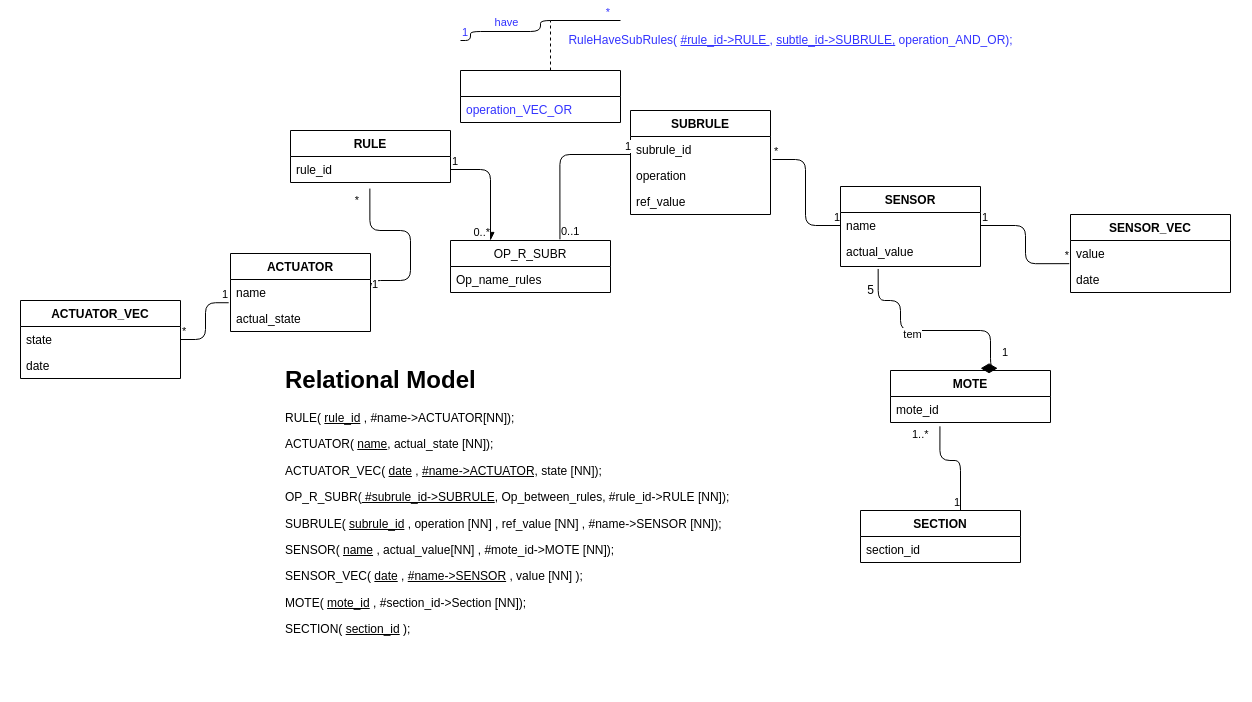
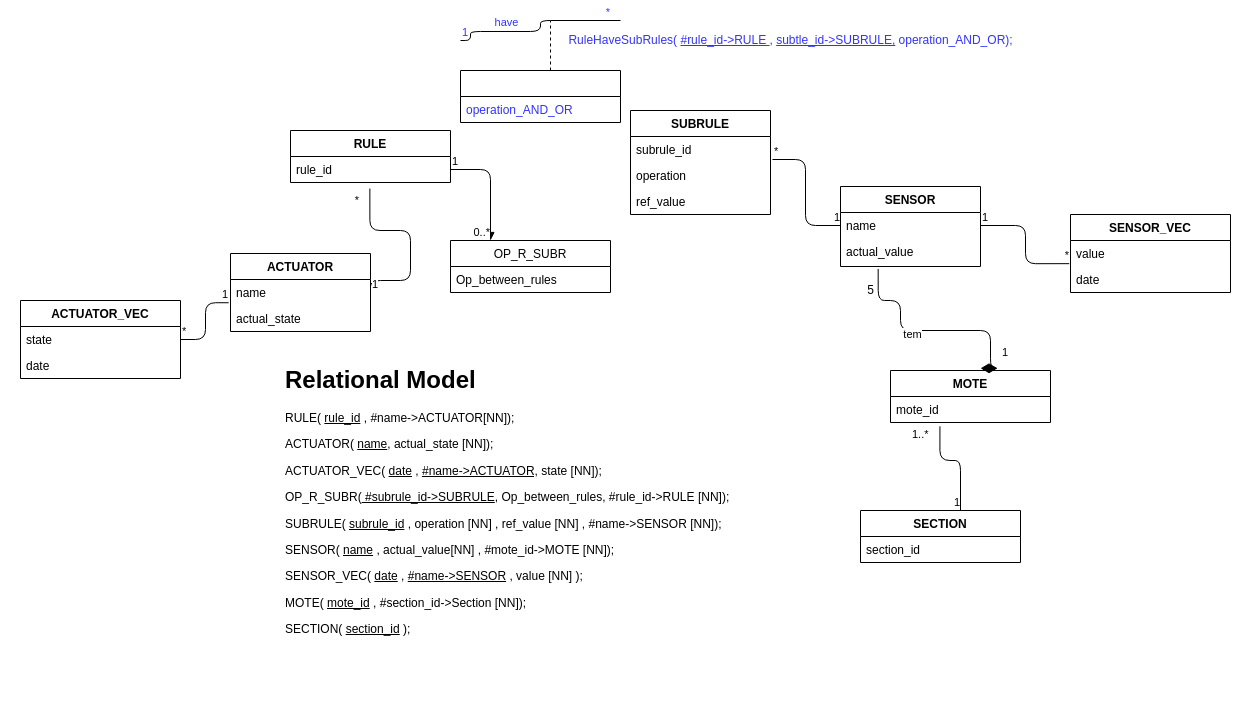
- <mxCell id="56" value="operation_VEC_OR" style="text;strokeColor=none;fillColor=none;align=left;verticalAlign=top;spacingLeft=4;spacingRight=4;overflow=hidden;rotatable=0;points=[[0,0.5],[1,0.5]];portConstraint=eastwest;fontColor=#3333FF;" vertex="1" parent="55"><mxGeometry y="26" width="160" height="26" as="geometry" /></mxCell>
+ <mxCell id="56" value="operation_AND_OR" style="text;strokeColor=none;fillColor=none;align=left;verticalAlign=top;spacingLeft=4;spacingRight=4;overflow=hidden;rotatable=0;points=[[0,0.5],[1,0.5]];portConstraint=eastwest;fontColor=#3333FF;" vertex="1" parent="55"><mxGeometry y="26" width="160" height="26" as="geometry" /></mxCell>
- <mxCell id="52" value="" style="endArrow=none;html=1;edgeStyle=orthogonalEdgeStyle;entryX=0.003;entryY=0.691;entryDx=0;entryDy=0;entryPerimeter=0;exitX=0.684;exitY=-0.023;exitDx=0;exitDy=0;exitPerimeter=0;" edge="1" parent="1" source="21" target="5"><mxGeometry relative="1" as="geometry"><mxPoint x="460" y="161.66" as="sourcePoint" /><mxPoint x="620" y="162" as="targetPoint" /></mxGeometry></mxCell>
- <mxCell id="53" value="0..1" style="edgeLabel;resizable=0;html=1;align=left;verticalAlign=bottom;" connectable="0" vertex="1" parent="52"><mxGeometry x="-1" relative="1" as="geometry" /></mxCell>
- <mxCell id="54" value="1" style="edgeLabel;resizable=0;html=1;align=right;verticalAlign=bottom;" connectable="0" vertex="1" parent="52"><mxGeometry x="1" relative="1" as="geometry" /></mxCell>
- <mxCell id="22" value="Op_name_rules" style="text;strokeColor=none;fillColor=none;align=left;verticalAlign=top;spacingLeft=4;spacingRight=4;overflow=hidden;rotatable=0;points=[[0,0.5],[1,0.5]];portConstraint=eastwest;" parent="21" vertex="1"><mxGeometry y="26" width="160" height="26" as="geometry" /></mxCell>
+ <mxCell id="22" value="Op_between_rules" style="text;strokeColor=none;fillColor=none;align=left;verticalAlign=top;spacingLeft=4;spacingRight=4;overflow=hidden;rotatable=0;points=[[0,0.5],[1,0.5]];portConstraint=eastwest;" parent="21" vertex="1"><mxGeometry y="26" width="160" height="26" as="geometry" /></mxCell>
